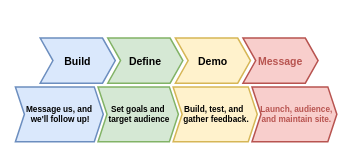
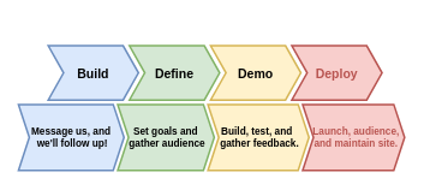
- <mxCell id="5" value="Message" style="shape=step;perimeter=stepPerimeter;strokeColor=#B85450;fontFamily=Helvetica;fontSize=14;fontColor=#B85450;fillColor=#f8cecc;fixedSize=1;size=17;fontStyle=1;strokeWidth=2;spacingTop=0;points=[];" parent="2" vertex="1"><mxGeometry x="190" y="30" width="100" height="60" as="geometry" /></mxCell>
+ <mxCell id="5" value="Deploy" style="shape=step;perimeter=stepPerimeter;strokeColor=#B85450;fontFamily=Helvetica;fontSize=14;fontColor=#B85450;fillColor=#f8cecc;fixedSize=1;size=17;fontStyle=1;strokeWidth=2;spacingTop=0;points=[];" parent="2" vertex="1"><mxGeometry x="190" y="30" width="100" height="60" as="geometry" /></mxCell>
- <mxCell id="6" value="Set goals and&#10; target audience" style="shape=step;perimeter=stepPerimeter;strokeColor=#82b366;fontFamily=Helvetica;fontSize=11;fillColor=#d5e8d4;fixedSize=1;size=12;fontStyle=1;strokeWidth=2;spacingTop=0;points=[];spacing=4;" vertex="1" parent="1"><mxGeometry x="130" y="115" width="107" height="73" as="geometry" /></mxCell>
+ <mxCell id="6" value="Set goals and&#10; gather audience" style="shape=step;perimeter=stepPerimeter;strokeColor=#82b366;fontFamily=Helvetica;fontSize=11;fillColor=#d5e8d4;fixedSize=1;size=12;fontStyle=1;strokeWidth=2;spacingTop=0;points=[];spacing=4;" vertex="1" parent="1"><mxGeometry x="130" y="115" width="107" height="73" as="geometry" /></mxCell>
